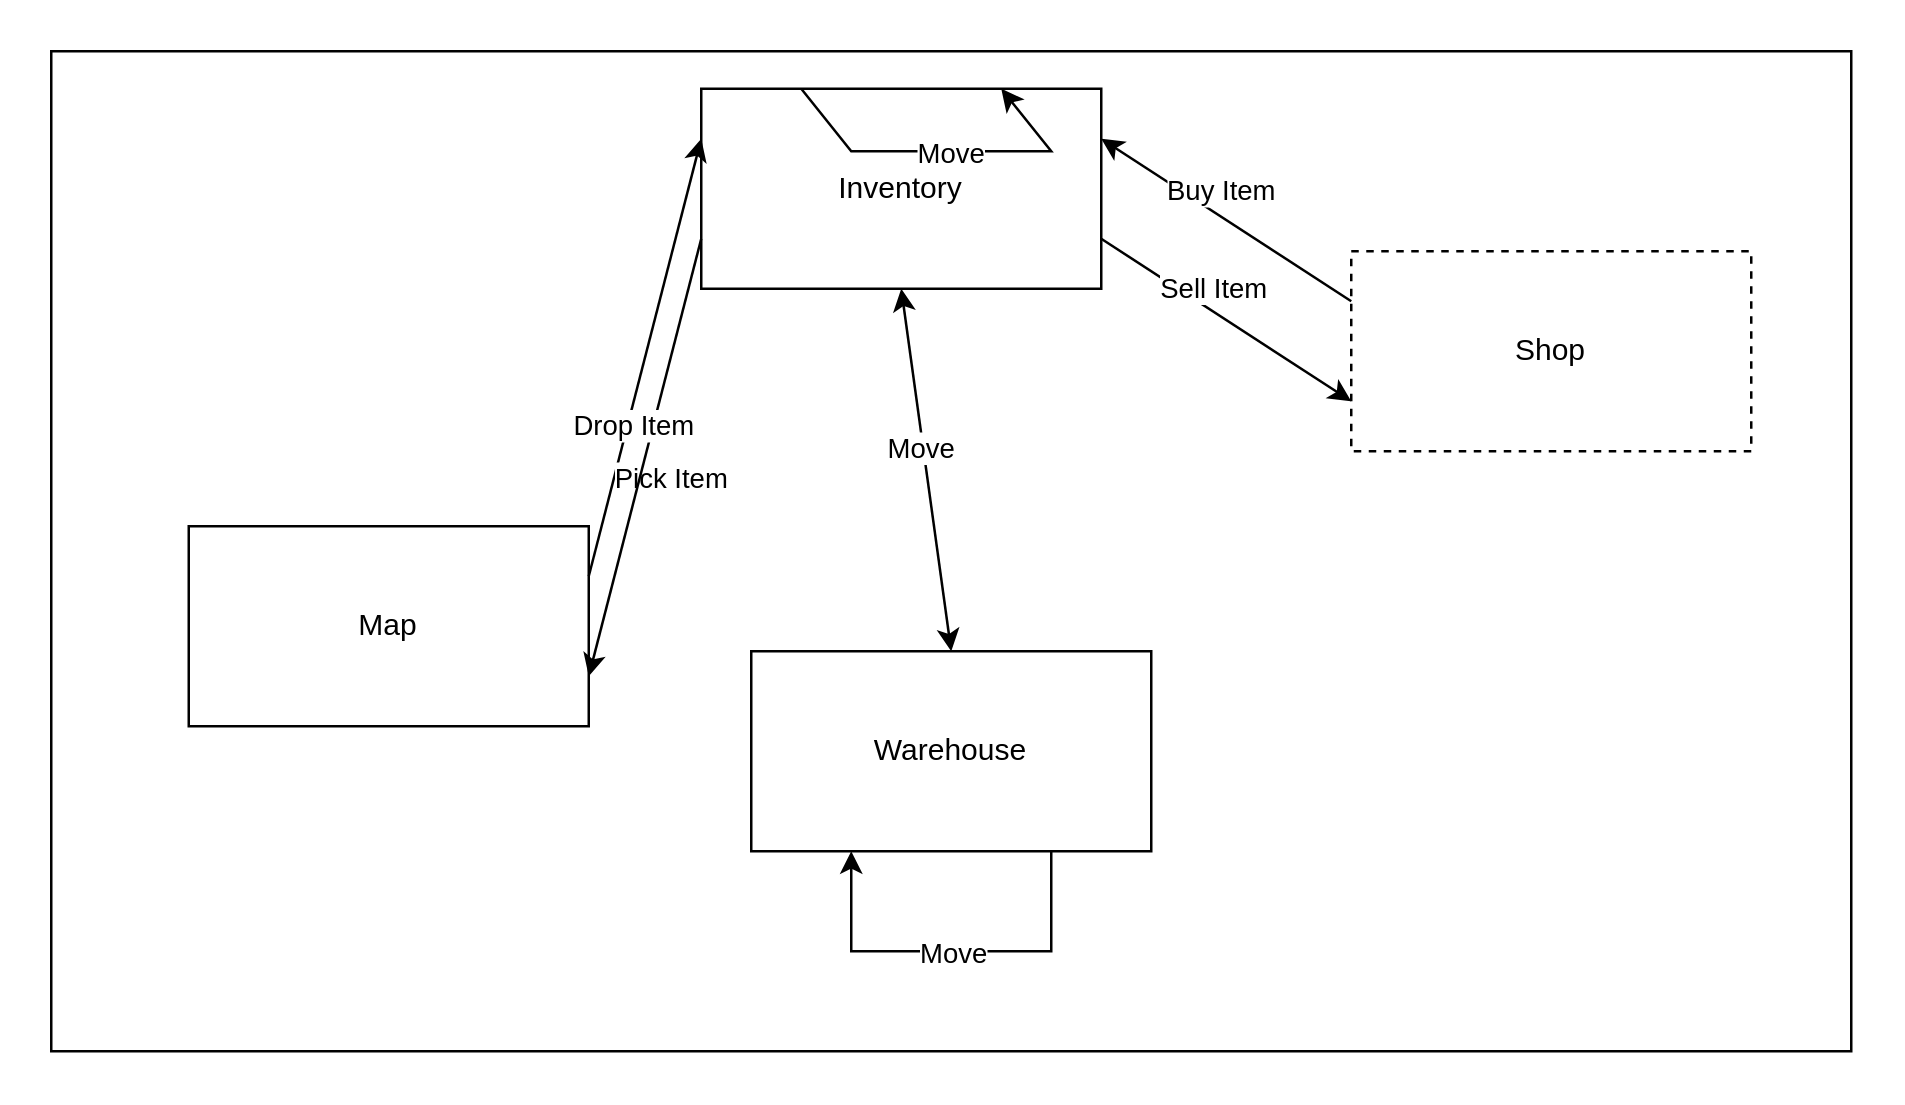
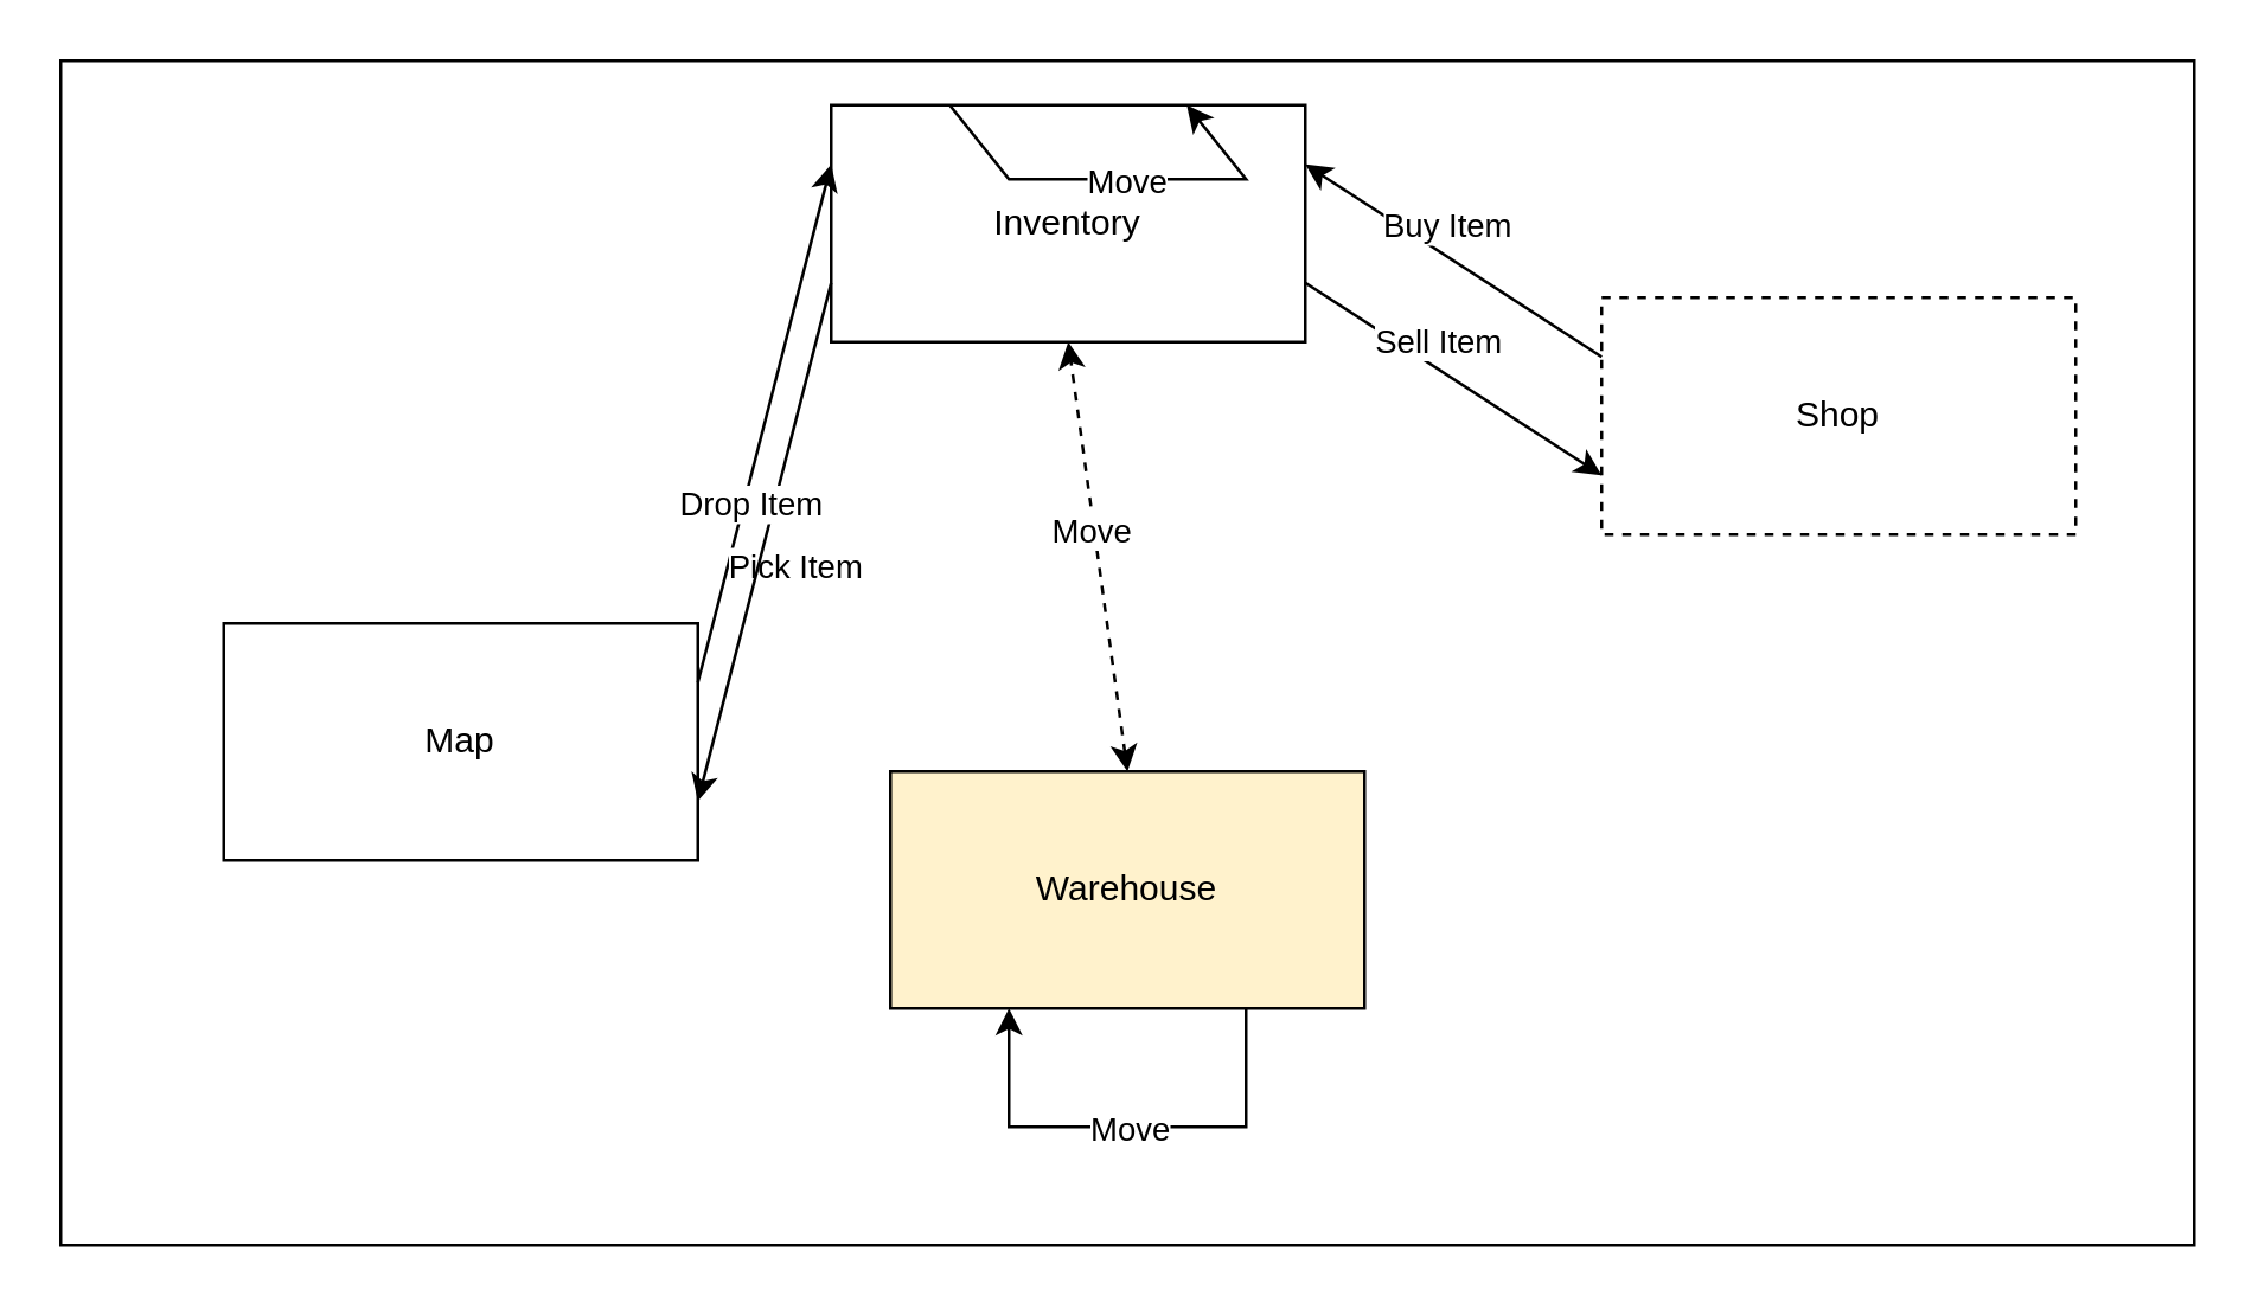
- <mxCell id="17" value="" style="endArrow=classic;startArrow=classic;html=1;rounded=0;entryX=0.5;entryY=1;entryDx=0;entryDy=0;exitX=0.5;exitY=0;exitDx=0;exitDy=0;" edge="1" parent="1" source="6" target="4"><mxGeometry width="50" height="50" relative="1" as="geometry"><mxPoint x="380" y="240" as="sourcePoint" /><mxPoint x="430" y="190" as="targetPoint" /></mxGeometry></mxCell>
+ <mxCell id="17" value="" style="endArrow=classic;startArrow=classic;html=1;rounded=0;entryX=0.5;entryY=1;entryDx=0;entryDy=0;exitX=0.5;exitY=0;exitDx=0;exitDy=0;dashed=1;" edge="1" parent="1" source="6" target="4"><mxGeometry width="50" height="50" relative="1" as="geometry"><mxPoint x="380" y="240" as="sourcePoint" /><mxPoint x="430" y="190" as="targetPoint" /></mxGeometry></mxCell>
- <mxCell id="6" value="Warehouse" style="rounded=0;whiteSpace=wrap;html=1;" vertex="1" parent="1"><mxGeometry x="300" y="260" width="160" height="80" as="geometry" /></mxCell>
+ <mxCell id="6" value="Warehouse" style="rounded=0;whiteSpace=wrap;html=1;fillColor=#fff2cc;" vertex="1" parent="1"><mxGeometry x="300" y="260" width="160" height="80" as="geometry" /></mxCell>
